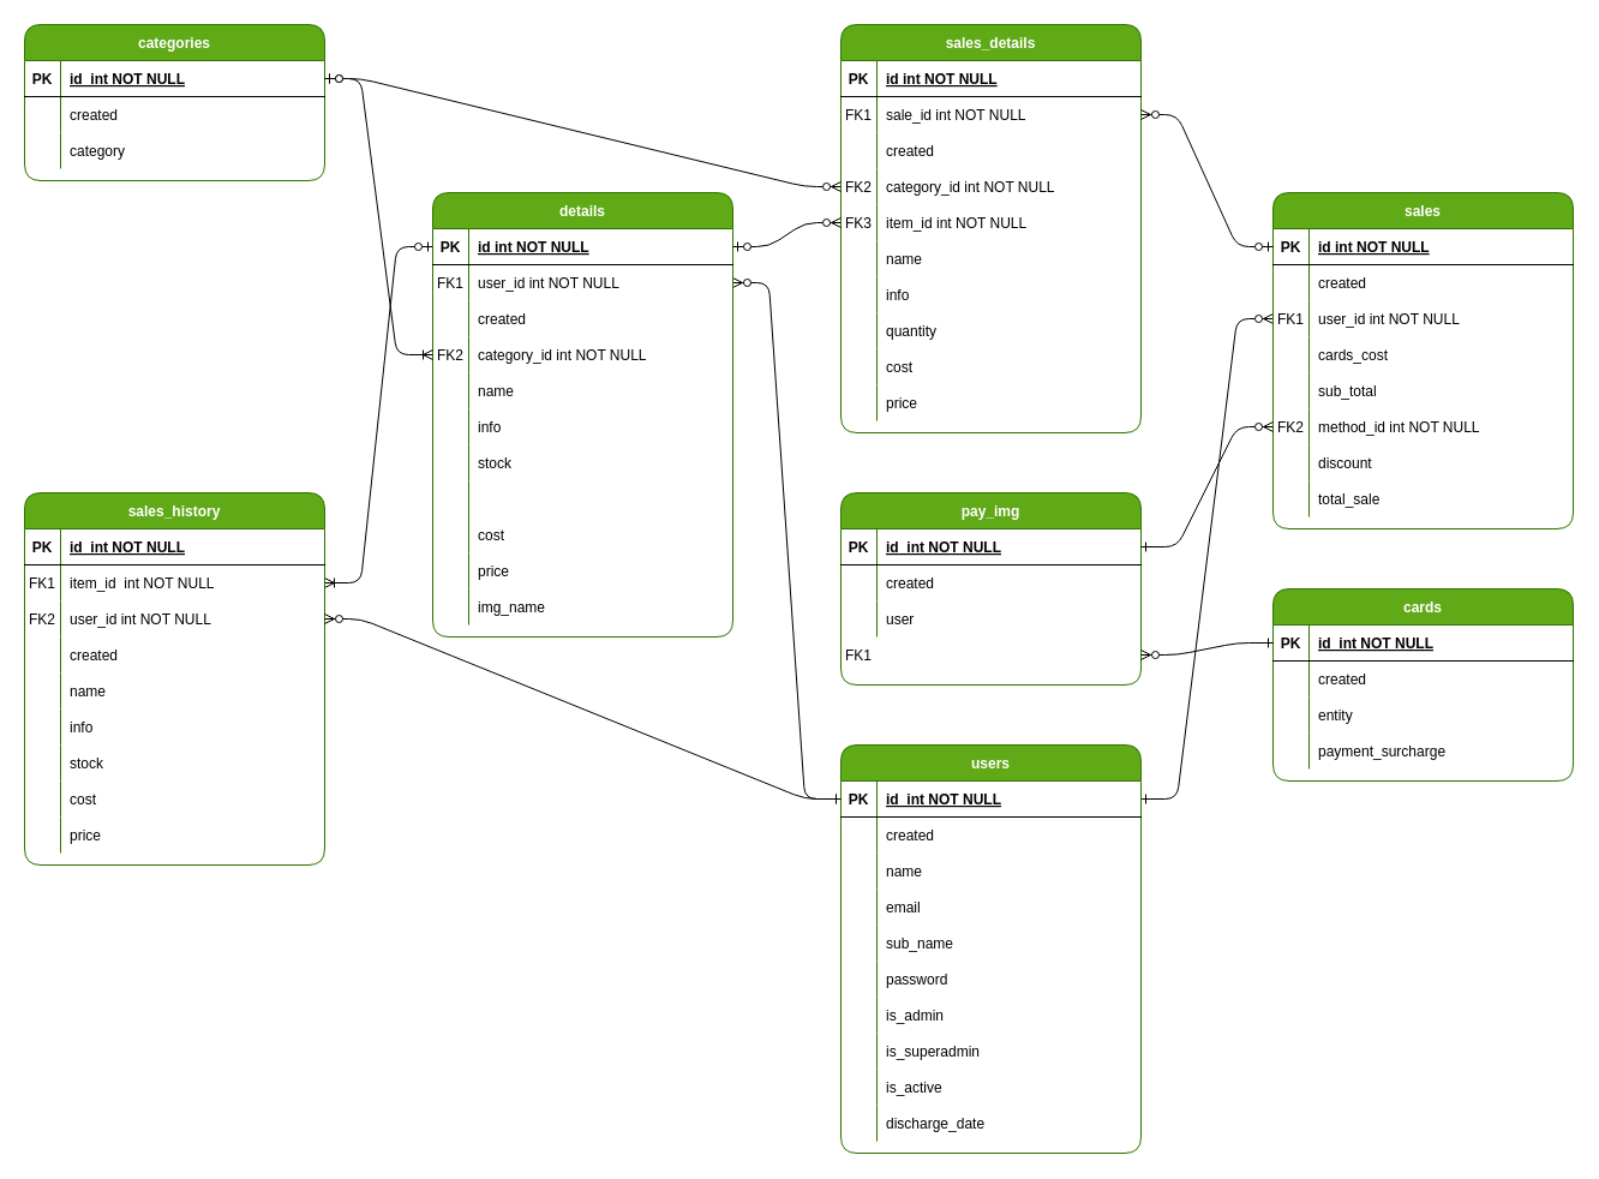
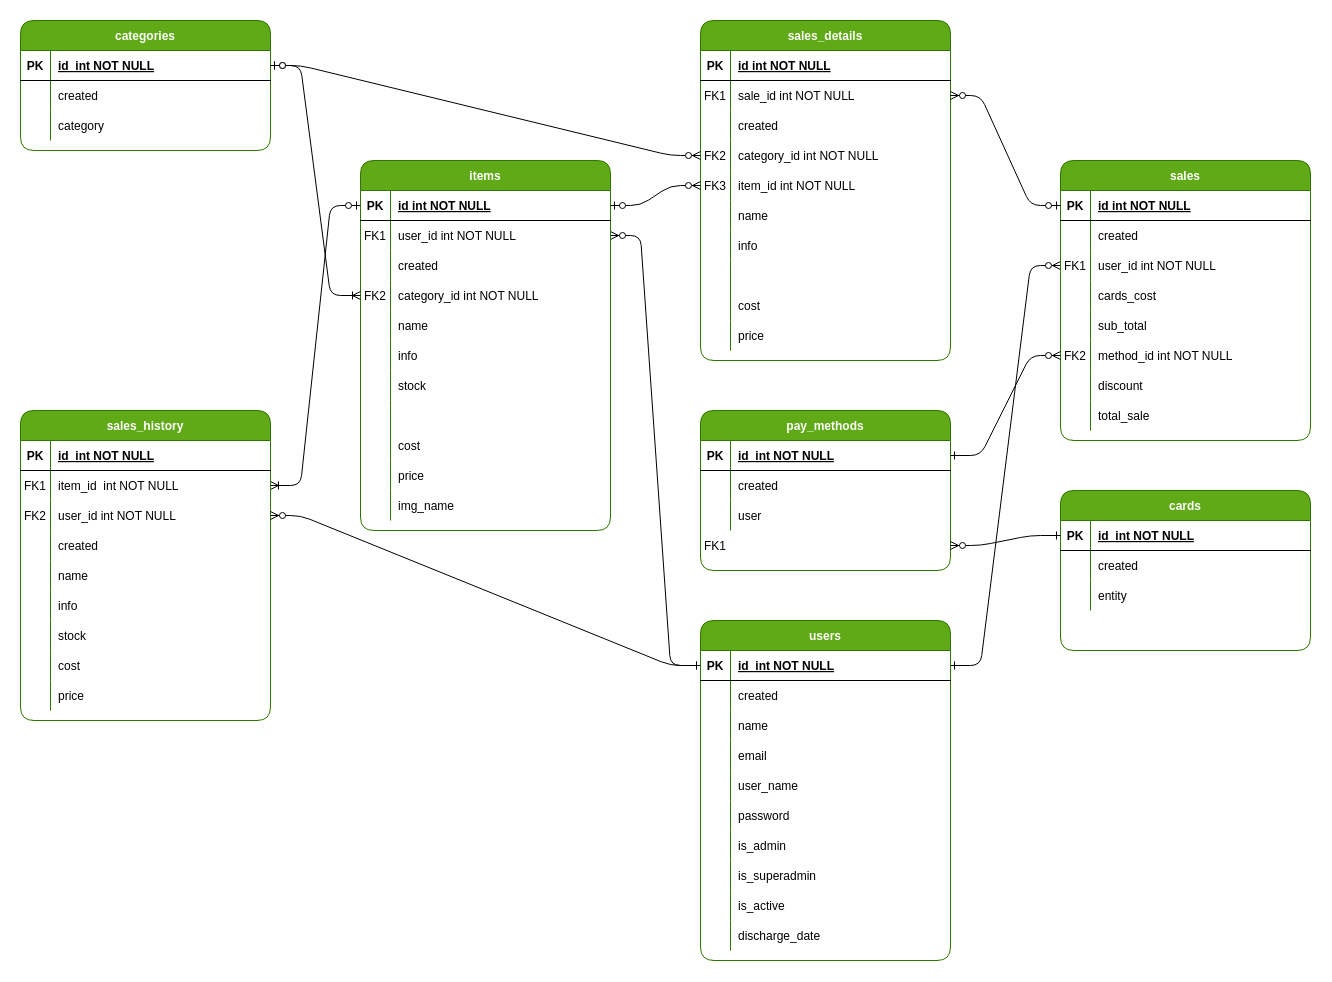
- <mxCell id="5" value="details" style="shape=table;startSize=30;container=1;collapsible=1;childLayout=tableLayout;fixedRows=1;rowLines=0;fontStyle=1;align=center;resizeLast=1;rounded=1;fillColor=#60a917;fontColor=#ffffff;strokeColor=#2D7600;" parent="1" vertex="1"><mxGeometry x="360" y="160" width="250" height="370" as="geometry" /></mxCell>
+ <mxCell id="5" value="items" style="shape=table;startSize=30;container=1;collapsible=1;childLayout=tableLayout;fixedRows=1;rowLines=0;fontStyle=1;align=center;resizeLast=1;rounded=1;fillColor=#60a917;fontColor=#ffffff;strokeColor=#2D7600;" parent="1" vertex="1"><mxGeometry x="360" y="160" width="250" height="370" as="geometry" /></mxCell>
- <mxCell id="118" value="quantity" style="shape=partialRectangle;overflow=hidden;connectable=0;fillColor=none;top=0;left=0;bottom=0;right=0;align=left;spacingLeft=6;" parent="116" vertex="1"><mxGeometry x="30" width="220" height="30" as="geometry"><mxRectangle width="220" height="30" as="alternateBounds" /></mxGeometry></mxCell>
- <mxCell id="155" value="pay_img" style="shape=table;startSize=30;container=1;collapsible=1;childLayout=tableLayout;fixedRows=1;rowLines=0;fontStyle=1;align=center;resizeLast=1;rounded=1;fillColor=#60a917;fontColor=#ffffff;strokeColor=#2D7600;" parent="1" vertex="1"><mxGeometry x="700" y="410" width="250" height="160" as="geometry" /></mxCell>
+ <mxCell id="155" value="pay_methods" style="shape=table;startSize=30;container=1;collapsible=1;childLayout=tableLayout;fixedRows=1;rowLines=0;fontStyle=1;align=center;resizeLast=1;rounded=1;fillColor=#60a917;fontColor=#ffffff;strokeColor=#2D7600;" parent="1" vertex="1"><mxGeometry x="700" y="410" width="250" height="160" as="geometry" /></mxCell>
- <mxCell id="193" value="payment_surcharge" style="shape=partialRectangle;overflow=hidden;connectable=0;fillColor=none;top=0;left=0;bottom=0;right=0;align=left;spacingLeft=6;" parent="191" vertex="1"><mxGeometry x="30" width="220" height="30" as="geometry"><mxRectangle width="220" height="30" as="alternateBounds" /></mxGeometry></mxCell>
- <mxCell id="78" value="sub_name" style="shape=partialRectangle;overflow=hidden;connectable=0;fillColor=none;top=0;left=0;bottom=0;right=0;align=left;spacingLeft=6;" parent="76" vertex="1"><mxGeometry x="30" width="220" height="30" as="geometry"><mxRectangle width="220" height="30" as="alternateBounds" /></mxGeometry></mxCell>
+ <mxCell id="78" value="user_name" style="shape=partialRectangle;overflow=hidden;connectable=0;fillColor=none;top=0;left=0;bottom=0;right=0;align=left;spacingLeft=6;" parent="76" vertex="1"><mxGeometry x="30" width="220" height="30" as="geometry"><mxRectangle width="220" height="30" as="alternateBounds" /></mxGeometry></mxCell>
